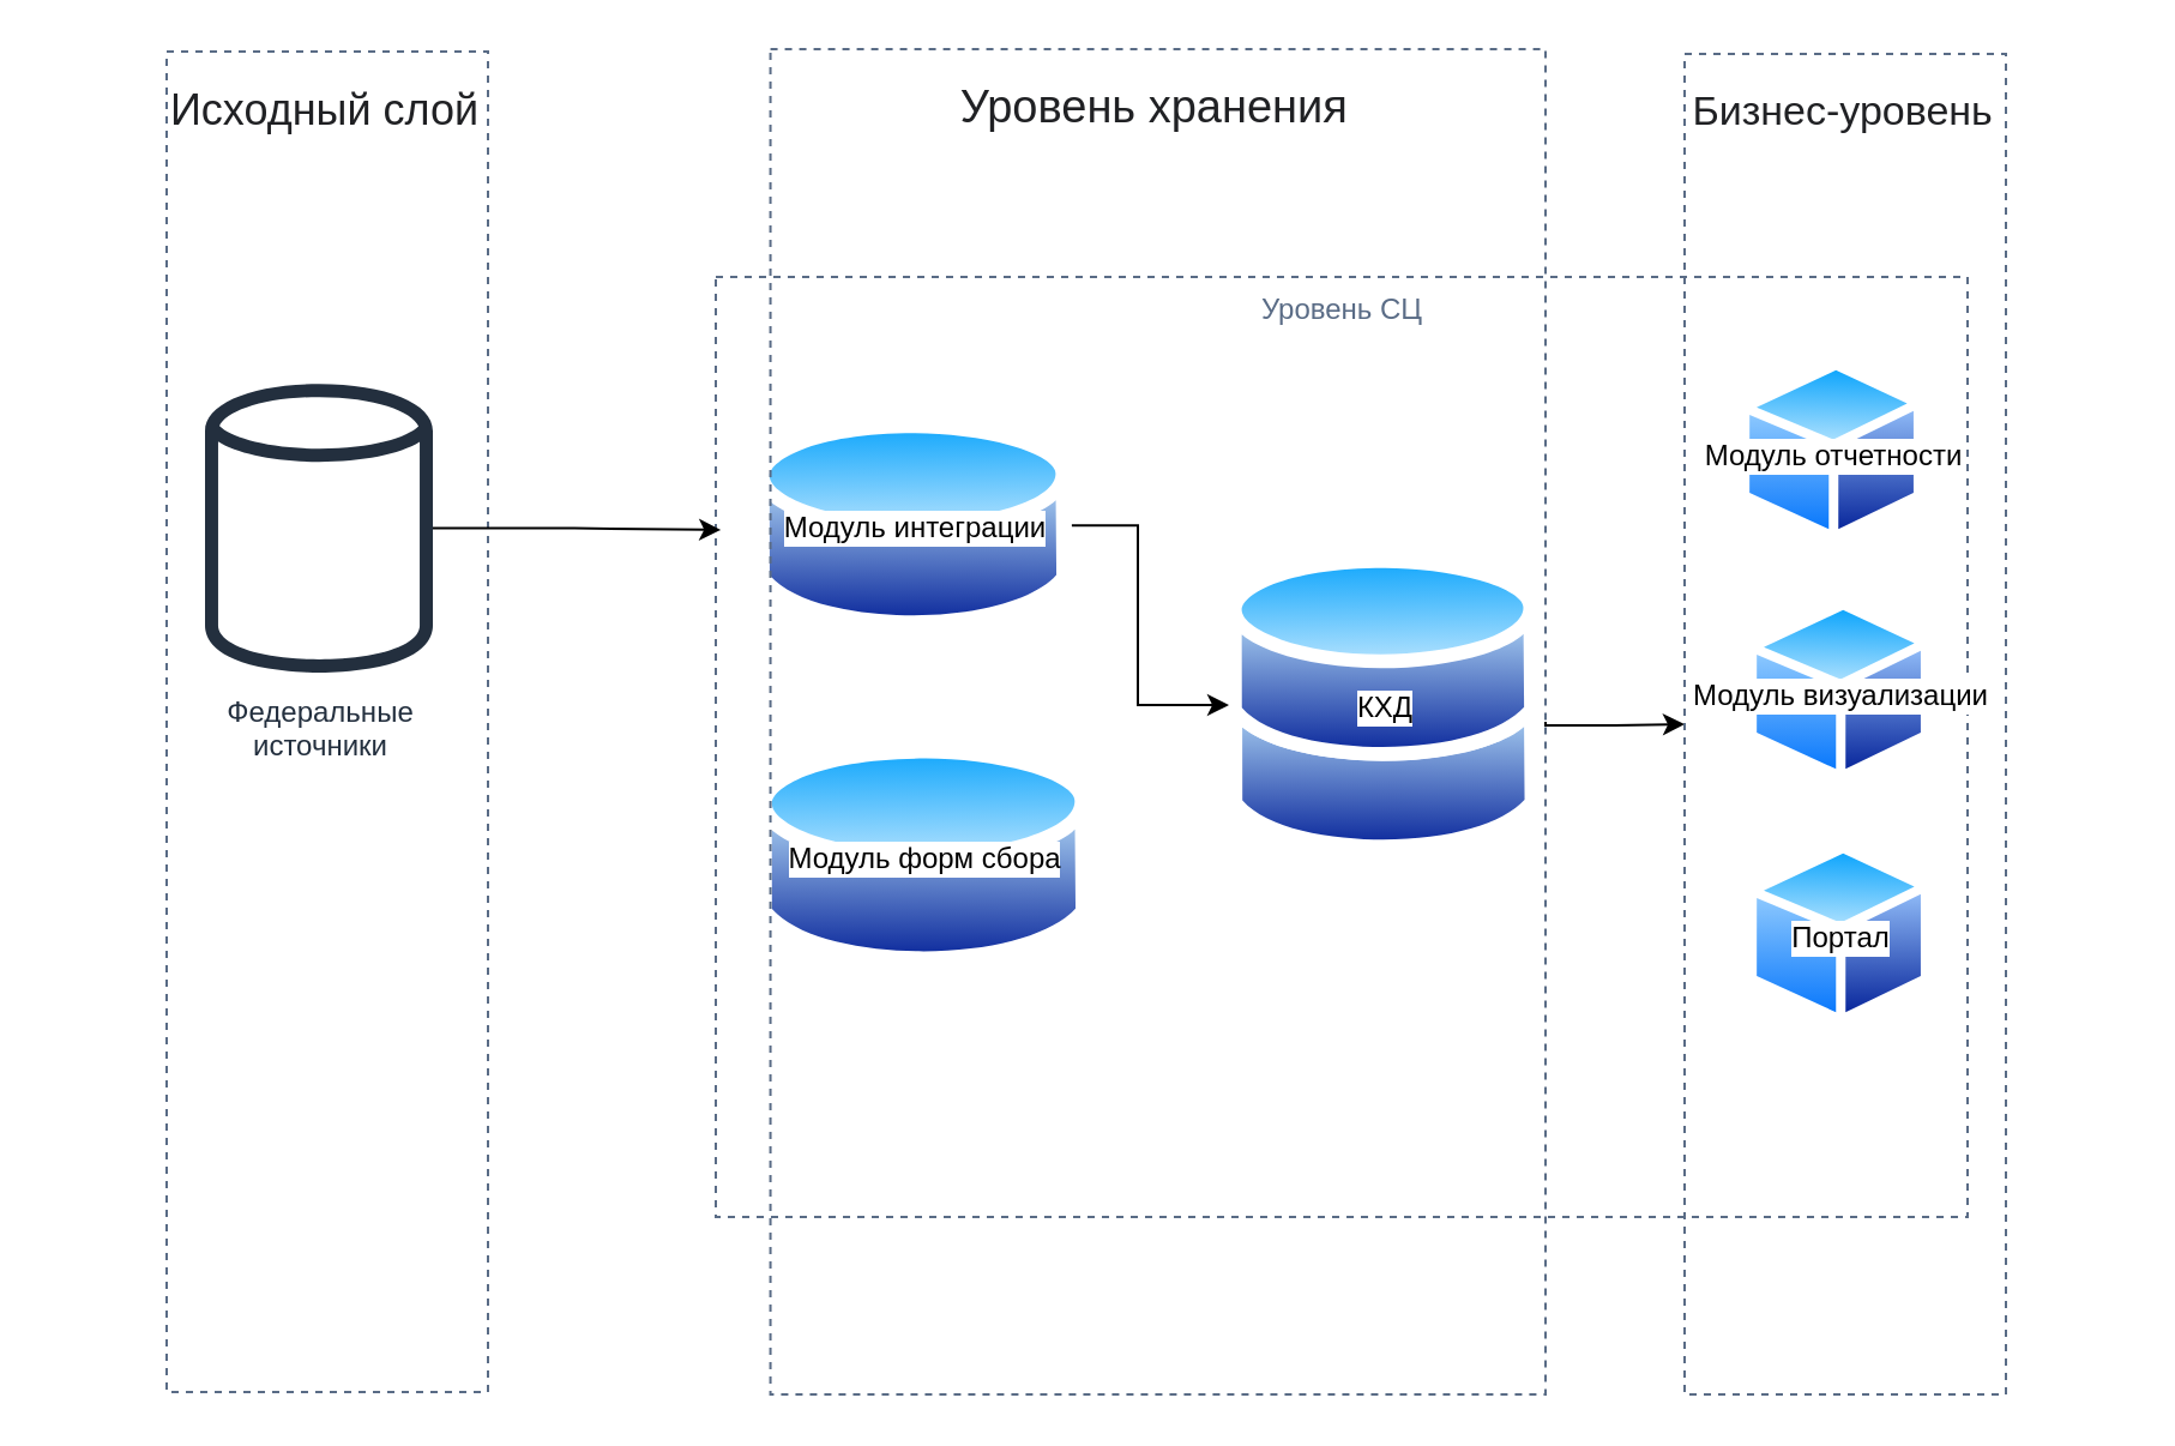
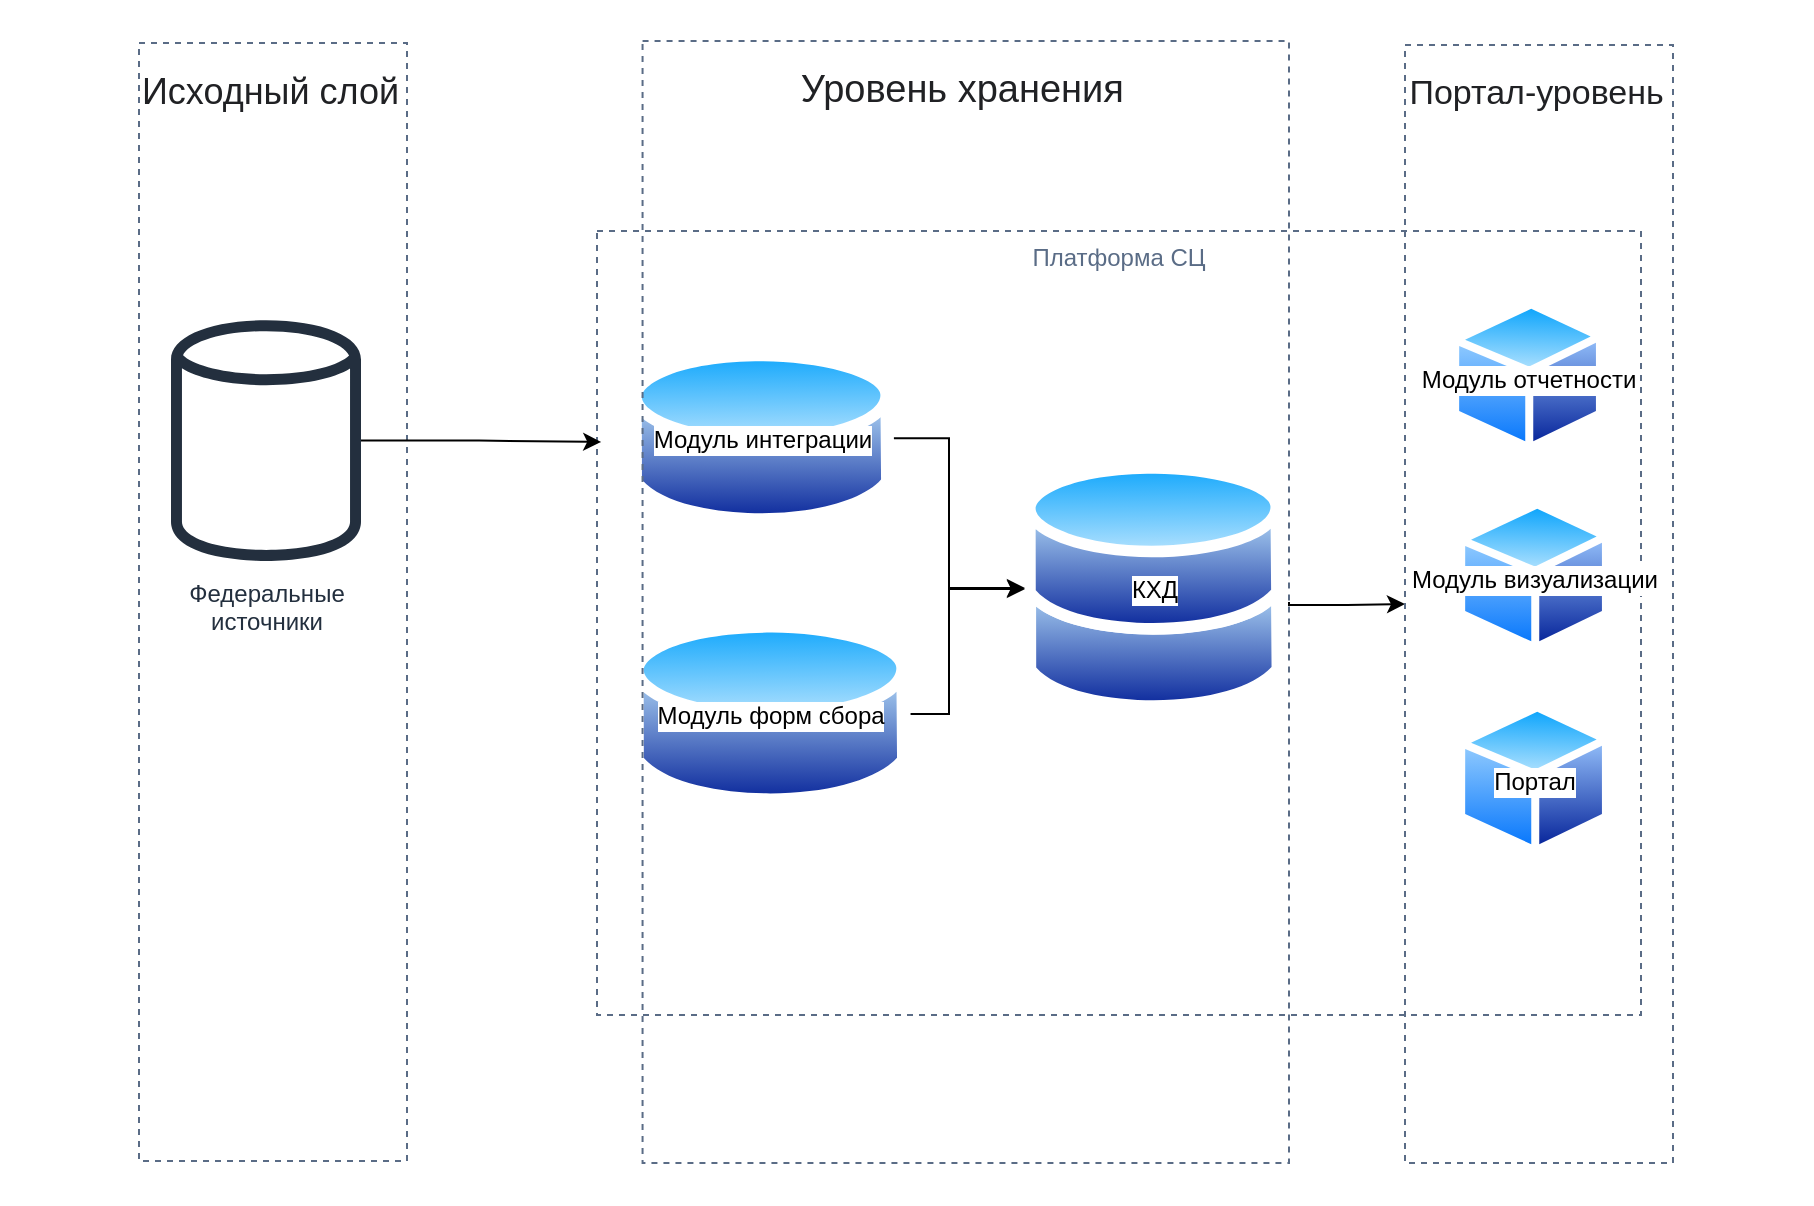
- <mxCell id="15" value="&lt;pre class=&quot;tw-data-text tw-text-large XcVN5d tw-ta&quot; id=&quot;tw-target-text&quot; dir=&quot;ltr&quot; style=&quot;font-family: inherit; line-height: 36px; border: none; padding: 2px 0.14em 2px 0px; position: relative; margin-top: -2px; margin-bottom: -2px; resize: none; overflow: hidden; width: 270px; overflow-wrap: break-word; color: rgb(32, 33, 36); font-size: 17px;&quot;&gt;&lt;pre class=&quot;tw-data-text tw-text-large XcVN5d tw-ta&quot; id=&quot;tw-target-text&quot; dir=&quot;ltr&quot; style=&quot;font-family: inherit; font-size: 17px; line-height: 36px; border: none; padding: 2px 0.14em 2px 0px; position: relative; margin-top: -2px; margin-bottom: -2px; resize: none; overflow: hidden; width: 270px; overflow-wrap: break-word;&quot;&gt;&lt;span class=&quot;Y2IQFc&quot; lang=&quot;ru&quot; style=&quot;font-size: 17px;&quot;&gt;Бизнес-уровень&lt;/span&gt;&lt;/pre&gt;&lt;/pre&gt;" style="fillColor=none;strokeColor=#5A6C86;dashed=1;verticalAlign=top;fontStyle=0;fontColor=#5A6C86;html=1;align=center;fontSize=17;" vertex="1" parent="1"><mxGeometry x="653" y="22" width="134" height="559" as="geometry" /></mxCell>
+ <mxCell id="15" value="&lt;pre class=&quot;tw-data-text tw-text-large XcVN5d tw-ta&quot; id=&quot;tw-target-text&quot; dir=&quot;ltr&quot; style=&quot;font-family: inherit; line-height: 36px; border: none; padding: 2px 0.14em 2px 0px; position: relative; margin-top: -2px; margin-bottom: -2px; resize: none; overflow: hidden; width: 270px; overflow-wrap: break-word; color: rgb(32, 33, 36); font-size: 17px;&quot;&gt;&lt;pre class=&quot;tw-data-text tw-text-large XcVN5d tw-ta&quot; id=&quot;tw-target-text&quot; dir=&quot;ltr&quot; style=&quot;font-family: inherit; font-size: 17px; line-height: 36px; border: none; padding: 2px 0.14em 2px 0px; position: relative; margin-top: -2px; margin-bottom: -2px; resize: none; overflow: hidden; width: 270px; overflow-wrap: break-word;&quot;&gt;&lt;span class=&quot;Y2IQFc&quot; lang=&quot;ru&quot; style=&quot;font-size: 17px;&quot;&gt;Портал-уровень&lt;/span&gt;&lt;/pre&gt;&lt;/pre&gt;" style="fillColor=none;strokeColor=#5A6C86;dashed=1;verticalAlign=top;fontStyle=0;fontColor=#5A6C86;html=1;align=center;fontSize=17;" vertex="1" parent="1"><mxGeometry x="653" y="22" width="134" height="559" as="geometry" /></mxCell>
- <mxCell id="3" value="Уровень СЦ" style="fillColor=none;strokeColor=#5A6C86;dashed=1;verticalAlign=top;fontStyle=0;fontColor=#5A6C86;html=1;" parent="1" vertex="1"><mxGeometry x="249" y="115" width="522" height="392" as="geometry" /></mxCell>
+ <mxCell id="3" value="Платформа СЦ" style="fillColor=none;strokeColor=#5A6C86;dashed=1;verticalAlign=top;fontStyle=0;fontColor=#5A6C86;html=1;" parent="1" vertex="1"><mxGeometry x="249" y="115" width="522" height="392" as="geometry" /></mxCell>
+ <mxCell id="5" style="edgeStyle=orthogonalEdgeStyle;rounded=0;orthogonalLoop=1;jettySize=auto;html=1;exitX=1;exitY=0.5;exitDx=0;exitDy=0;" edge="1" parent="1" source="6" target="4"><mxGeometry relative="1" as="geometry"><Array as="points"><mxPoint x="425" y="357" /><mxPoint x="425" y="294" /></Array></mxGeometry></mxCell>
